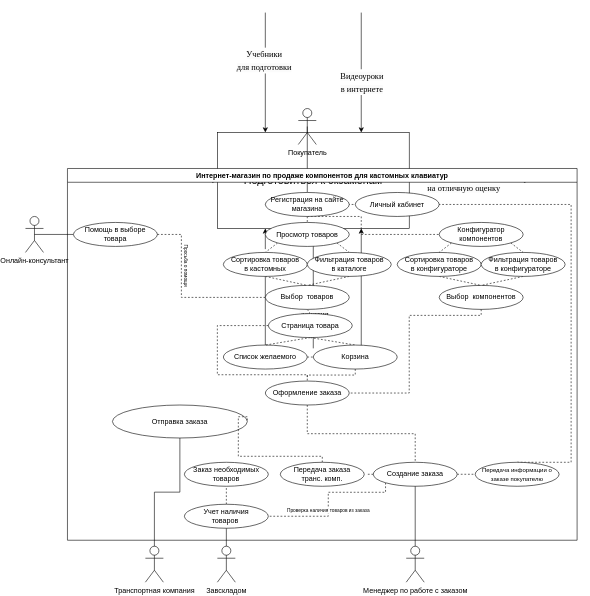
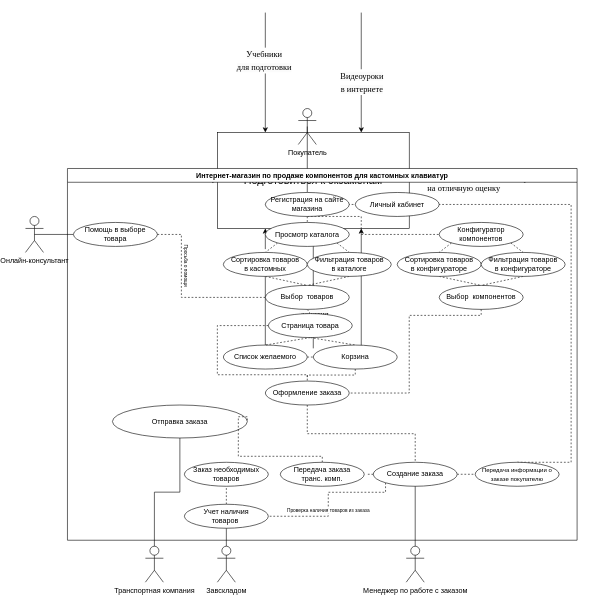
- <mxCell id="26" value="Просмотр товаров" style="ellipse;whiteSpace=wrap;html=1;" vertex="1" parent="22"><mxGeometry x="330.0" y="90" width="140" height="40" as="geometry" /></mxCell>
+ <mxCell id="26" value="Просмотр каталога" style="ellipse;whiteSpace=wrap;html=1;" vertex="1" parent="22"><mxGeometry x="330.0" y="90" width="140" height="40" as="geometry" /></mxCell>
